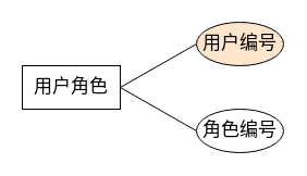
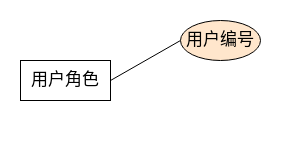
- <mxCell id="3" style="rounded=0;orthogonalLoop=1;jettySize=auto;html=1;exitX=1;exitY=0.5;exitDx=0;exitDy=0;entryX=0;entryY=0.5;entryDx=0;entryDy=0;endArrow=none;endFill=0;" edge="1" parent="1" source="4" target="6"><mxGeometry relative="1" as="geometry" /></mxCell>
- <mxCell id="6" value="角色编号" style="ellipse;whiteSpace=wrap;html=1;fontSize=17;fontStyle=0" vertex="1" parent="1"><mxGeometry x="180" y="100" width="80" height="40" as="geometry" /></mxCell>
